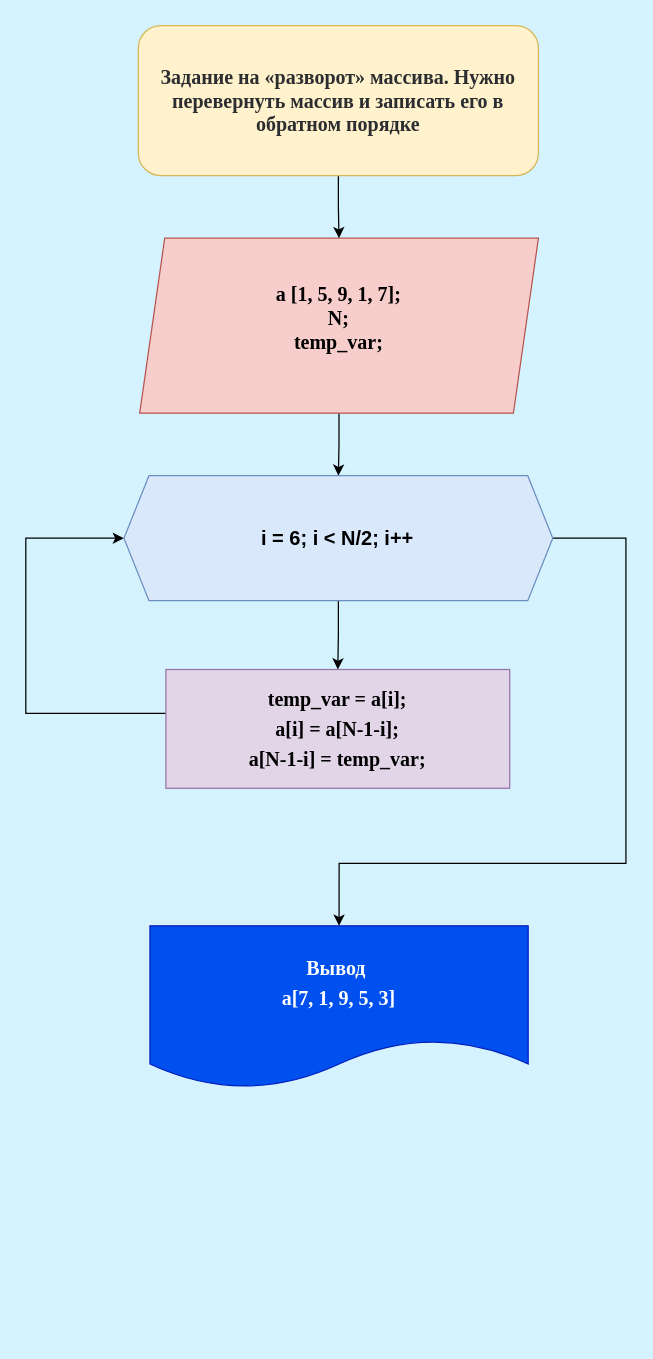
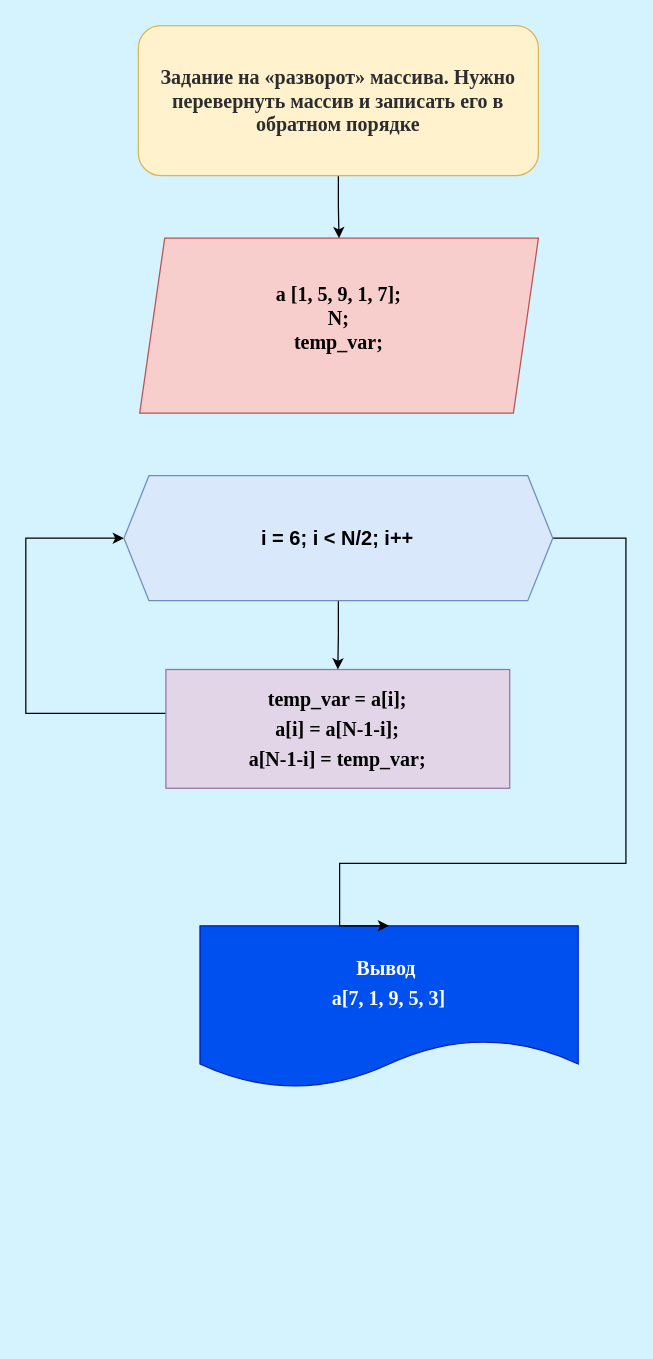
- <mxCell id="2" value="" style="edgeStyle=orthogonalEdgeStyle;rounded=0;orthogonalLoop=1;jettySize=auto;html=1;fontSize=16;" parent="1" source="3" target="11" edge="1"><mxGeometry relative="1" as="geometry" /></mxCell>
- <mxCell id="6" value="&lt;font style=&quot;font-size: 16px; line-height: 1.5;&quot;&gt;Вывод&amp;nbsp; &lt;br&gt;a[7, 1, 9, 5, 3]&lt;br&gt;&lt;/font&gt;" style="shape=document;whiteSpace=wrap;html=1;boundedLbl=1;fontFamily=Verdana;fillColor=#0050ef;strokeColor=#001DBC;fontStyle=1;fontColor=#ffffff;" parent="1" vertex="1"><mxGeometry x="119.3" y="740" width="302.5" height="130" as="geometry" /></mxCell>
+ <mxCell id="6" value="&lt;font style=&quot;font-size: 16px; line-height: 1.5;&quot;&gt;Вывод&amp;nbsp; &lt;br&gt;a[7, 1, 9, 5, 3]&lt;br&gt;&lt;/font&gt;" style="shape=document;whiteSpace=wrap;html=1;boundedLbl=1;fontFamily=Verdana;fillColor=#0050ef;strokeColor=#001DBC;fontStyle=1;fontColor=#ffffff;" parent="1" vertex="1"><mxGeometry x="159.3" y="740" width="302.5" height="130" as="geometry" /></mxCell>
